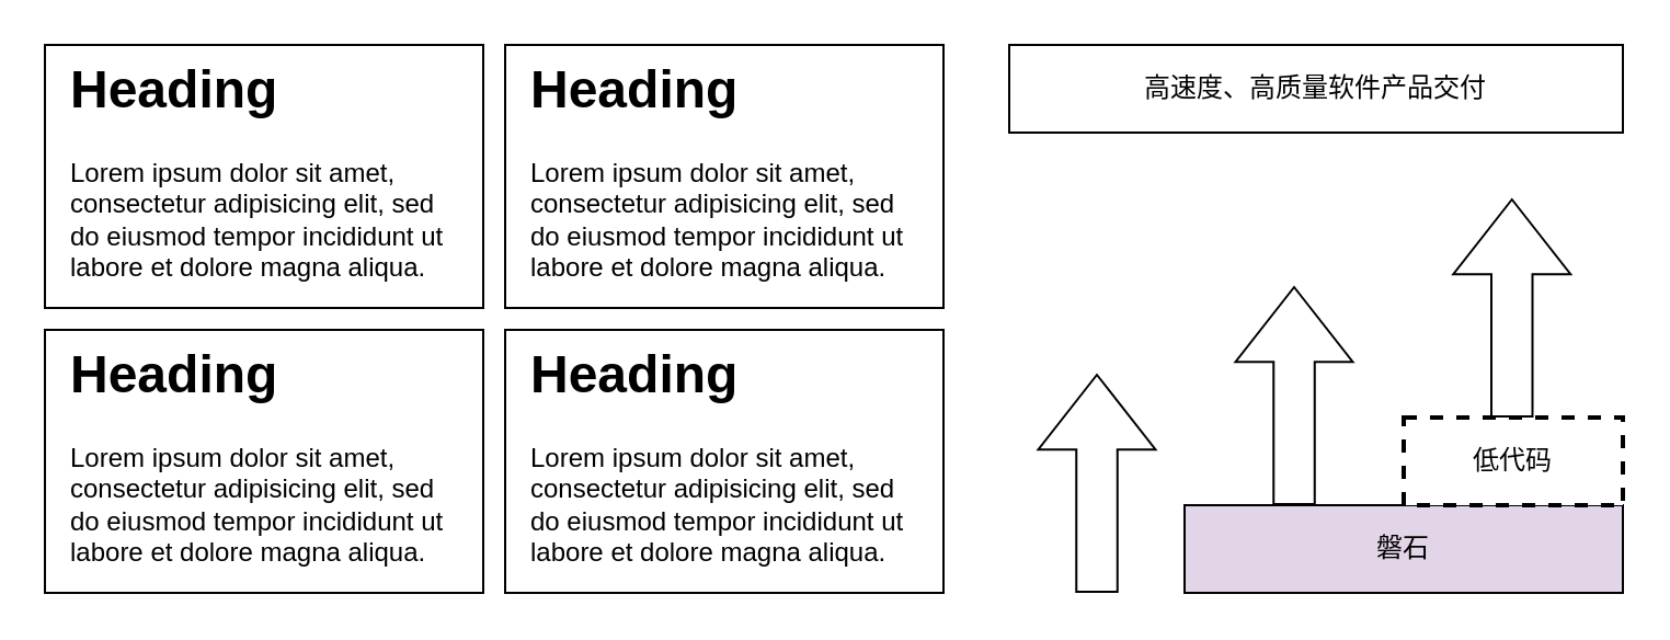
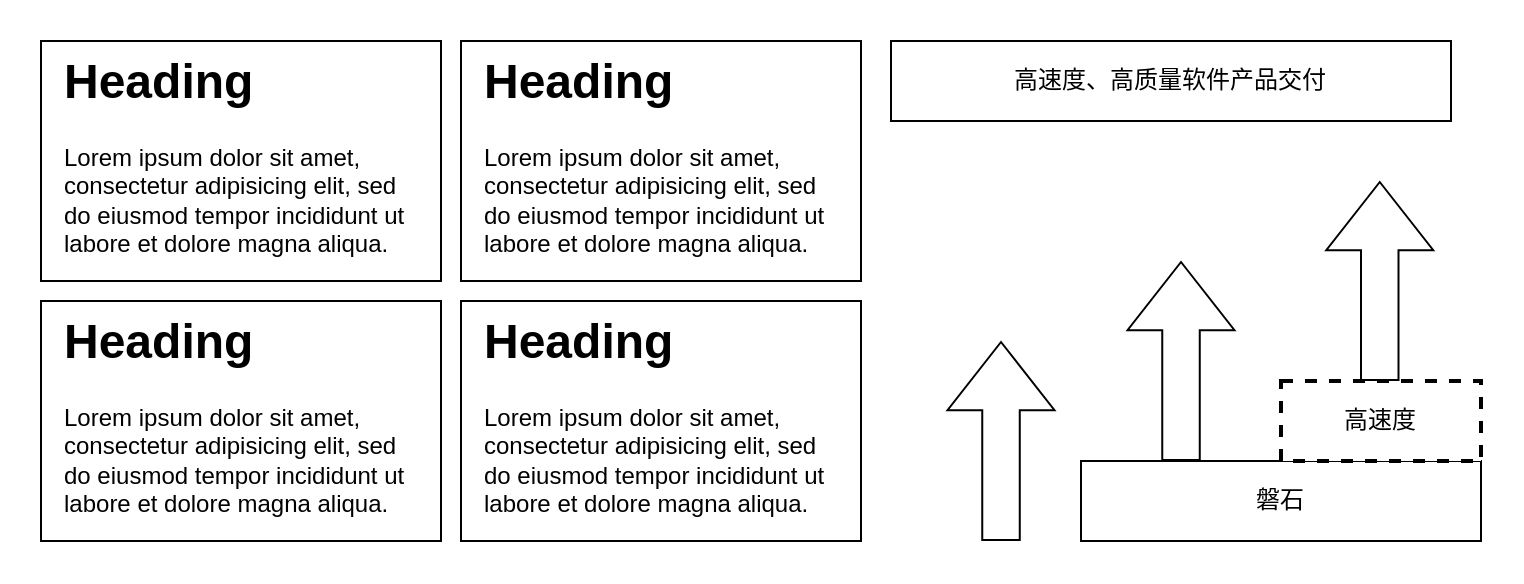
- <mxCell id="10" value="高速度、高质量软件产品交付" style="rounded=0;whiteSpace=wrap;html=1;" vertex="1" parent="1"><mxGeometry x="460" y="20" width="280" height="40" as="geometry" /></mxCell>
+ <mxCell id="10" value="高速度、高质量软件产品交付" style="rounded=0;whiteSpace=wrap;html=1;" vertex="1" parent="1"><mxGeometry x="445" y="20" width="280" height="40" as="geometry" /></mxCell>
- <mxCell id="13" value="低代码" style="rounded=0;whiteSpace=wrap;html=1;dashed=1;strokeWidth=2;" vertex="1" parent="1"><mxGeometry x="640" y="190" width="100" height="40" as="geometry" /></mxCell>
+ <mxCell id="13" value="高速度" style="rounded=0;whiteSpace=wrap;html=1;dashed=1;strokeWidth=2;" vertex="1" parent="1"><mxGeometry x="640" y="190" width="100" height="40" as="geometry" /></mxCell>
- <mxCell id="11" value="磐石" style="rounded=0;whiteSpace=wrap;html=1;fillColor=#e1d5e7;" vertex="1" parent="1"><mxGeometry x="540" y="230" width="200" height="40" as="geometry" /></mxCell>
+ <mxCell id="11" value="磐石" style="rounded=0;whiteSpace=wrap;html=1;" vertex="1" parent="1"><mxGeometry x="540" y="230" width="200" height="40" as="geometry" /></mxCell>
